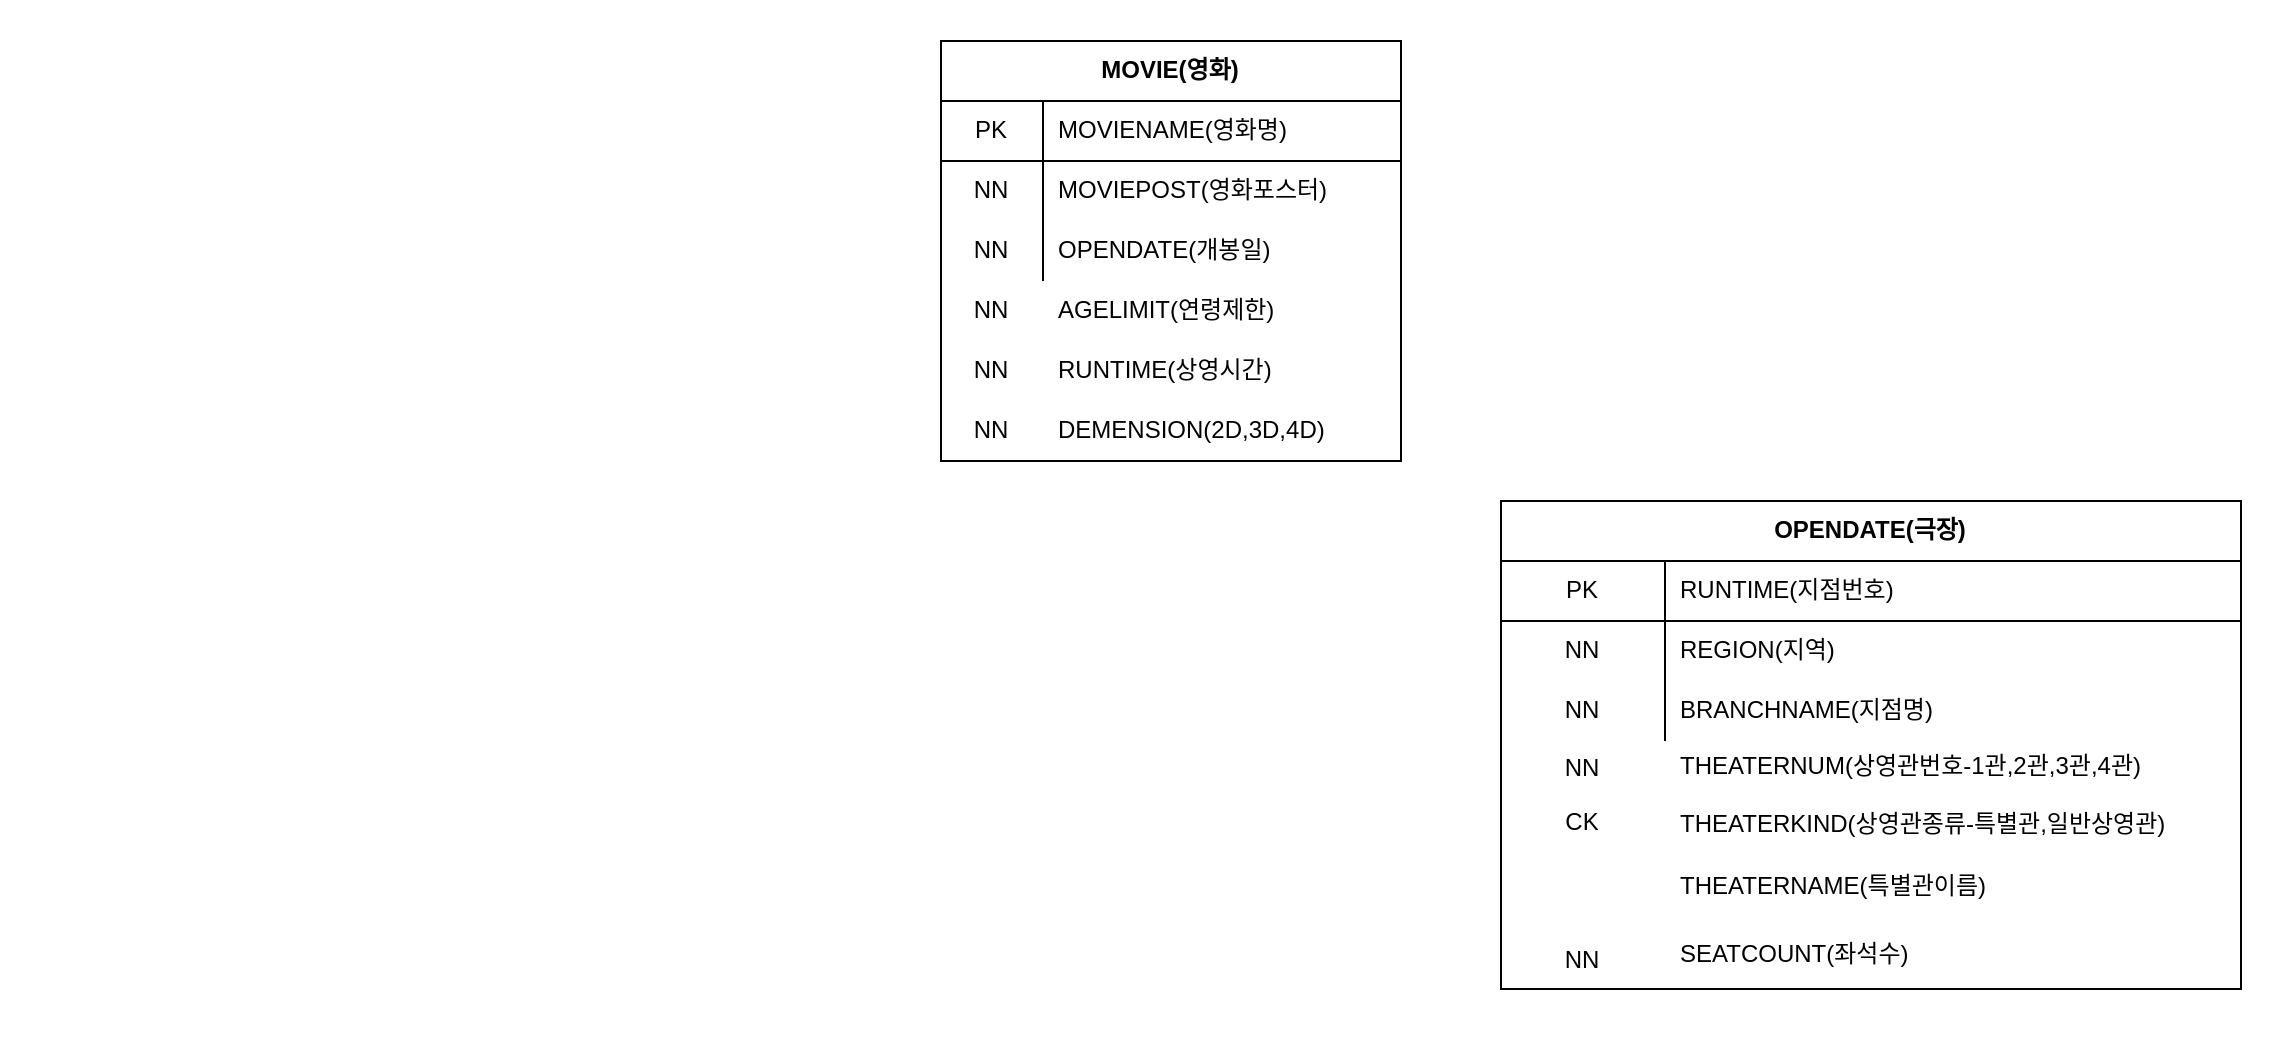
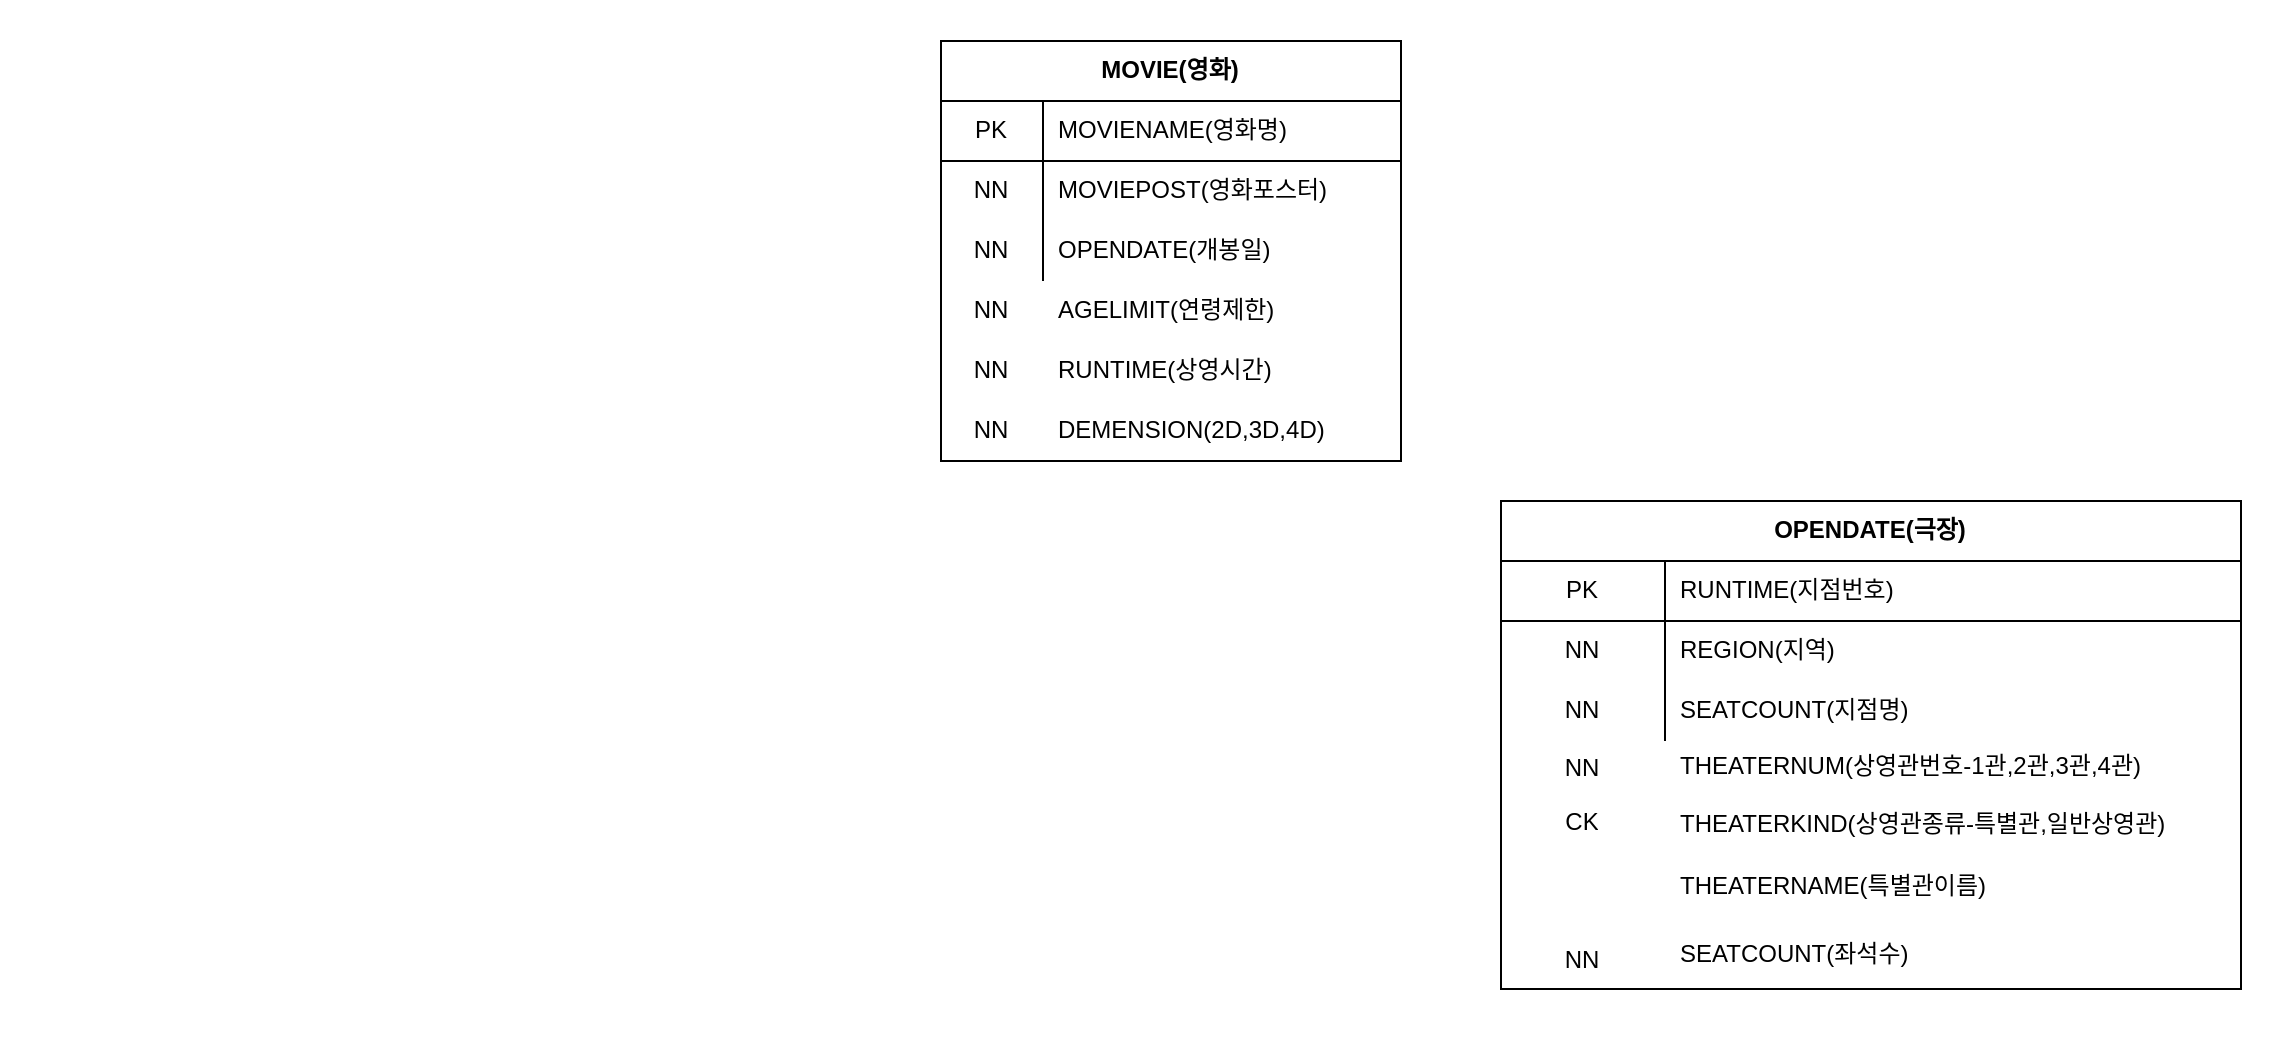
- <mxCell id="36" value="BRANCHNAME(지점명)" style="shape=partialRectangle;html=1;whiteSpace=wrap;connectable=0;fillColor=none;top=0;left=0;bottom=0;right=0;align=left;spacingLeft=6;overflow=hidden;" vertex="1" parent="34"><mxGeometry x="82" width="288" height="30" as="geometry" /></mxCell>
+ <mxCell id="36" value="SEATCOUNT(지점명)" style="shape=partialRectangle;html=1;whiteSpace=wrap;connectable=0;fillColor=none;top=0;left=0;bottom=0;right=0;align=left;spacingLeft=6;overflow=hidden;" vertex="1" parent="34"><mxGeometry x="82" width="288" height="30" as="geometry" /></mxCell>
